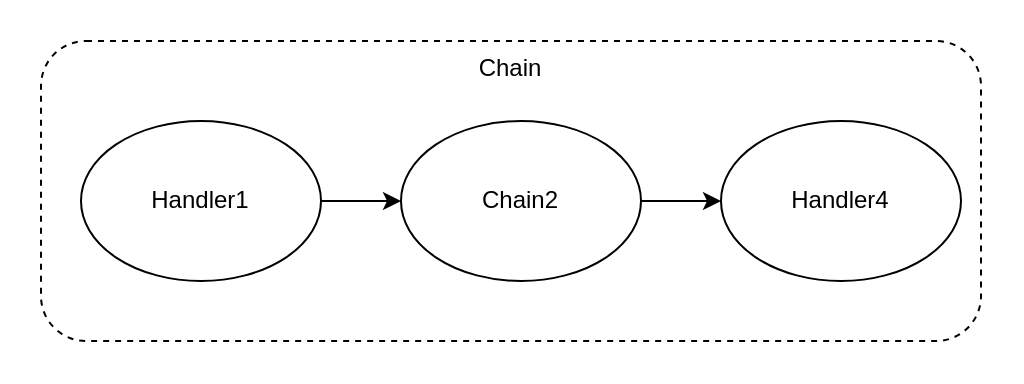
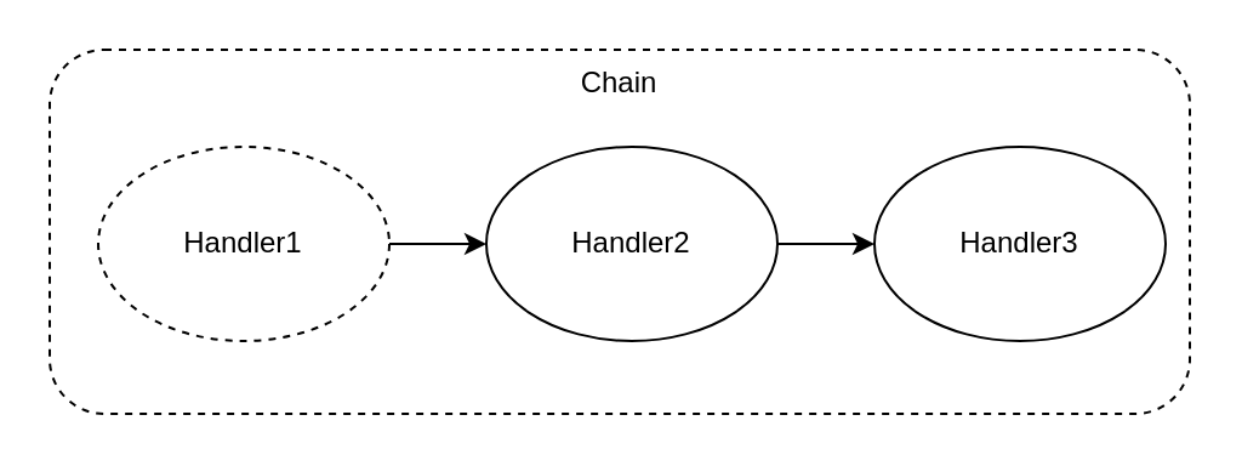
- <mxCell id="3" value="Handler1" style="ellipse;whiteSpace=wrap;html=1;" vertex="1" parent="1"><mxGeometry x="40" y="60" width="120" height="80" as="geometry" /></mxCell>
+ <mxCell id="3" value="Handler1" style="ellipse;whiteSpace=wrap;html=1;dashed=1;" vertex="1" parent="1"><mxGeometry x="40" y="60" width="120" height="80" as="geometry" /></mxCell>
- <mxCell id="4" value="Chain2" style="ellipse;whiteSpace=wrap;html=1;" vertex="1" parent="1"><mxGeometry x="200" y="60" width="120" height="80" as="geometry" /></mxCell>
+ <mxCell id="4" value="Handler2" style="ellipse;whiteSpace=wrap;html=1;" vertex="1" parent="1"><mxGeometry x="200" y="60" width="120" height="80" as="geometry" /></mxCell>
- <mxCell id="5" value="Handler4" style="ellipse;whiteSpace=wrap;html=1;" vertex="1" parent="1"><mxGeometry x="360" y="60" width="120" height="80" as="geometry" /></mxCell>
+ <mxCell id="5" value="Handler3" style="ellipse;whiteSpace=wrap;html=1;" vertex="1" parent="1"><mxGeometry x="360" y="60" width="120" height="80" as="geometry" /></mxCell>
